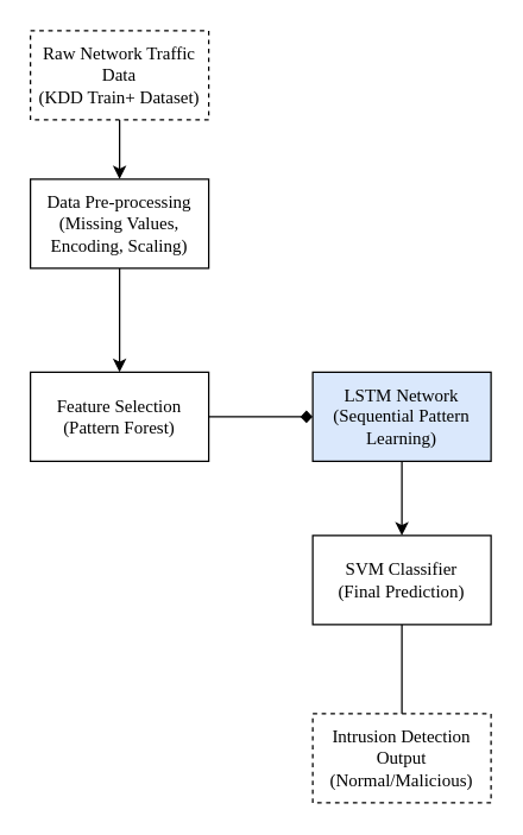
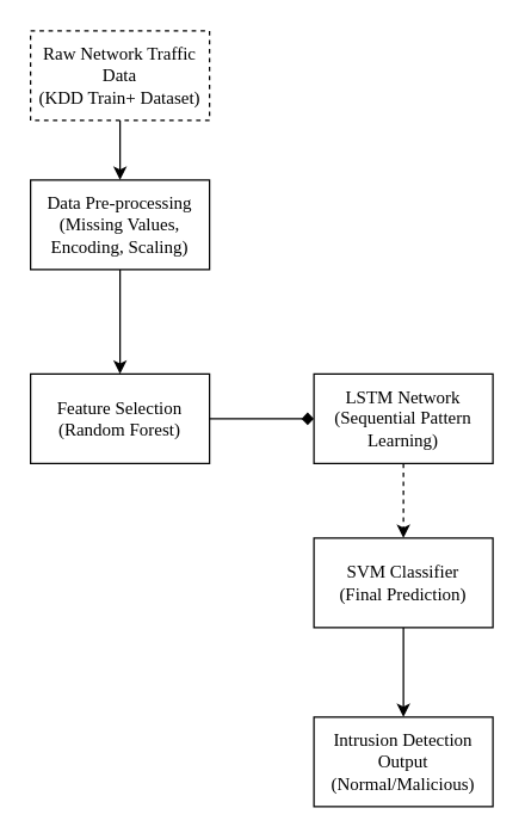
- <mxCell id="7" value="Feature Selection&lt;div&gt;(Pattern Forest)&lt;/div&gt;" style="rounded=0;whiteSpace=wrap;html=1;fontFamily=Times New Roman;" vertex="1" parent="1"><mxGeometry x="20" y="250" width="120" height="60" as="geometry" /></mxCell>
+ <mxCell id="7" value="Feature Selection&lt;div&gt;(Random Forest)&lt;/div&gt;" style="rounded=0;whiteSpace=wrap;html=1;fontFamily=Times New Roman;" vertex="1" parent="1"><mxGeometry x="20" y="250" width="120" height="60" as="geometry" /></mxCell>
- <mxCell id="9" value="LSTM Network&lt;div&gt;(Sequential Pattern Learning)&lt;/div&gt;" style="rounded=0;whiteSpace=wrap;html=1;fontFamily=Times New Roman;fillColor=#dae8fc;" vertex="1" parent="1"><mxGeometry x="210" y="250" width="120" height="60" as="geometry" /></mxCell>
+ <mxCell id="9" value="LSTM Network&lt;div&gt;(Sequential Pattern Learning)&lt;/div&gt;" style="rounded=0;whiteSpace=wrap;html=1;fontFamily=Times New Roman;" vertex="1" parent="1"><mxGeometry x="210" y="250" width="120" height="60" as="geometry" /></mxCell>
- <mxCell id="8" value="" style="edgeStyle=orthogonalEdgeStyle;rounded=0;orthogonalLoop=1;jettySize=auto;html=1;" edge="1" parent="1" source="9" target="11"><mxGeometry relative="1" as="geometry" /></mxCell>
+ <mxCell id="8" value="" style="edgeStyle=orthogonalEdgeStyle;rounded=0;orthogonalLoop=1;jettySize=auto;html=1;dashed=1;" edge="1" parent="1" source="9" target="11"><mxGeometry relative="1" as="geometry" /></mxCell>
- <mxCell id="10" value="" style="edgeStyle=orthogonalEdgeStyle;rounded=0;orthogonalLoop=1;jettySize=auto;html=1;endArrow=none;" edge="1" parent="1" source="11" target="12"><mxGeometry relative="1" as="geometry" /></mxCell>
+ <mxCell id="10" value="" style="edgeStyle=orthogonalEdgeStyle;rounded=0;orthogonalLoop=1;jettySize=auto;html=1;" edge="1" parent="1" source="11" target="12"><mxGeometry relative="1" as="geometry" /></mxCell>
- <mxCell id="12" value="Intrusion Detection Output&lt;div&gt;(Normal/Malicious)&lt;/div&gt;" style="rounded=0;whiteSpace=wrap;html=1;fontFamily=Times New Roman;dashed=1;" vertex="1" parent="1"><mxGeometry x="210" y="480" width="120" height="60" as="geometry" /></mxCell>
+ <mxCell id="12" value="Intrusion Detection Output&lt;div&gt;(Normal/Malicious)&lt;/div&gt;" style="rounded=0;whiteSpace=wrap;html=1;fontFamily=Times New Roman;" vertex="1" parent="1"><mxGeometry x="210" y="480" width="120" height="60" as="geometry" /></mxCell>
